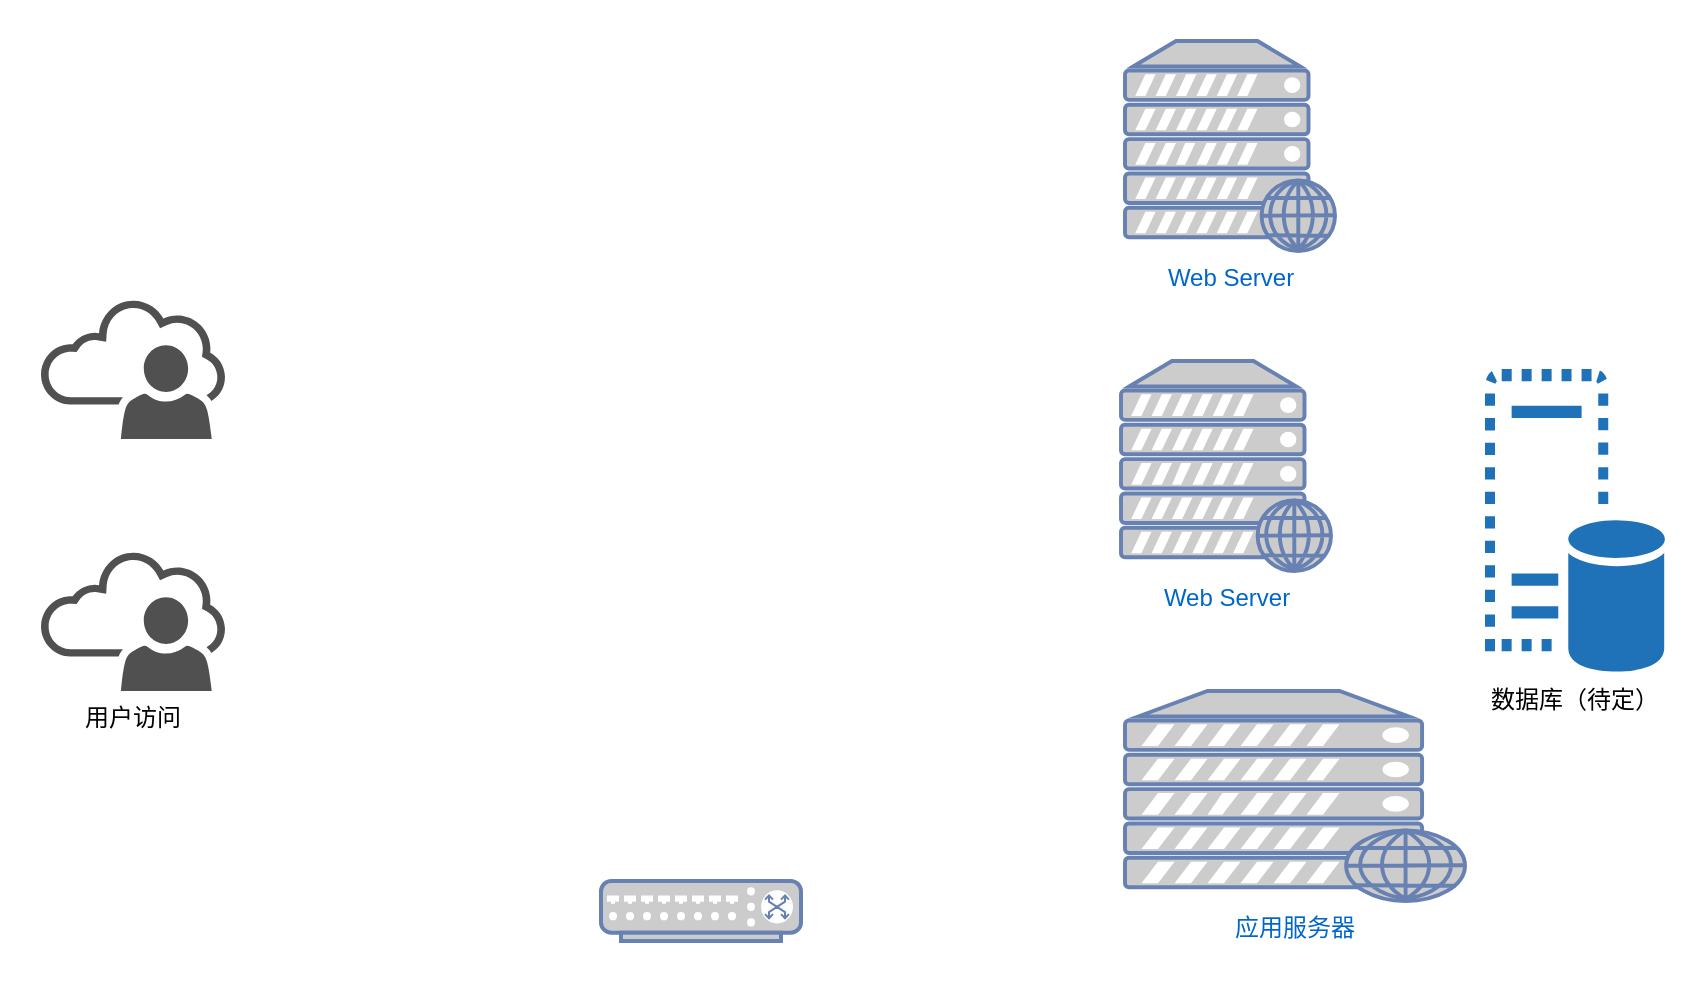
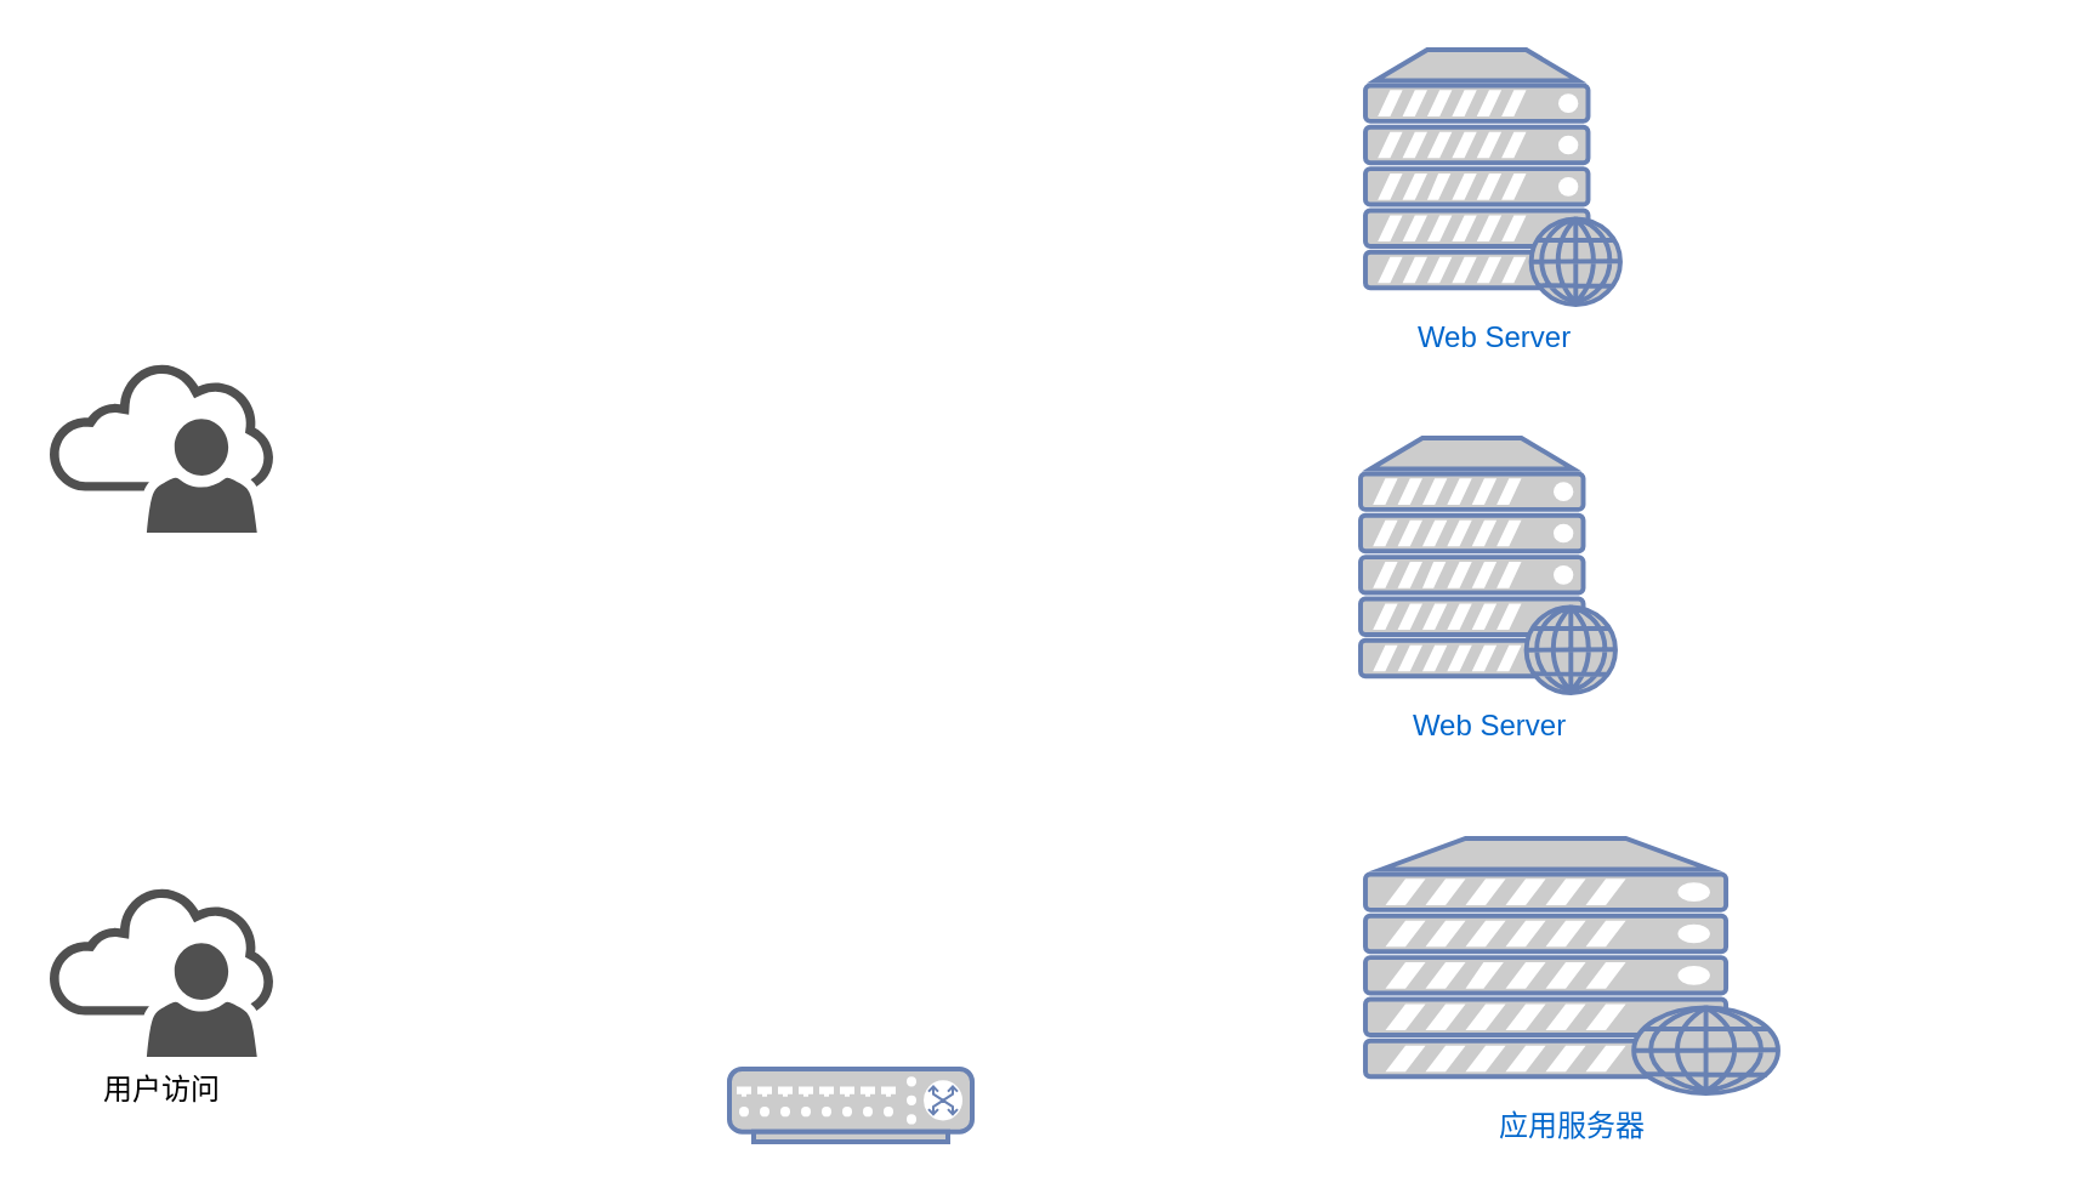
- <mxCell id="8" value="数据库（待定）&lt;br&gt;&lt;br&gt;" style="pointerEvents=1;shadow=0;dashed=0;html=1;strokeColor=none;labelPosition=center;verticalLabelPosition=bottom;verticalAlign=top;outlineConnect=0;align=center;shape=mxgraph.office.servers.virtual_database_server;fillColor=#2072B8;" vertex="1" parent="1"><mxGeometry x="742" y="184" width="90" height="152" as="geometry" /></mxCell>
- <mxCell id="7" value="用户访问&lt;br&gt;&lt;br&gt;" style="pointerEvents=1;shadow=0;dashed=0;html=1;strokeColor=none;fillColor=#505050;labelPosition=center;verticalLabelPosition=bottom;verticalAlign=top;outlineConnect=0;align=center;shape=mxgraph.office.users.online_user;" vertex="1" parent="1"><mxGeometry x="20" y="275" width="92" height="70" as="geometry" /></mxCell>
+ <mxCell id="7" value="用户访问&lt;br&gt;&lt;br&gt;" style="pointerEvents=1;shadow=0;dashed=0;html=1;strokeColor=none;fillColor=#505050;labelPosition=center;verticalLabelPosition=bottom;verticalAlign=top;outlineConnect=0;align=center;shape=mxgraph.office.users.online_user;" vertex="1" parent="1"><mxGeometry x="20" y="365" width="92" height="70" as="geometry" /></mxCell>
